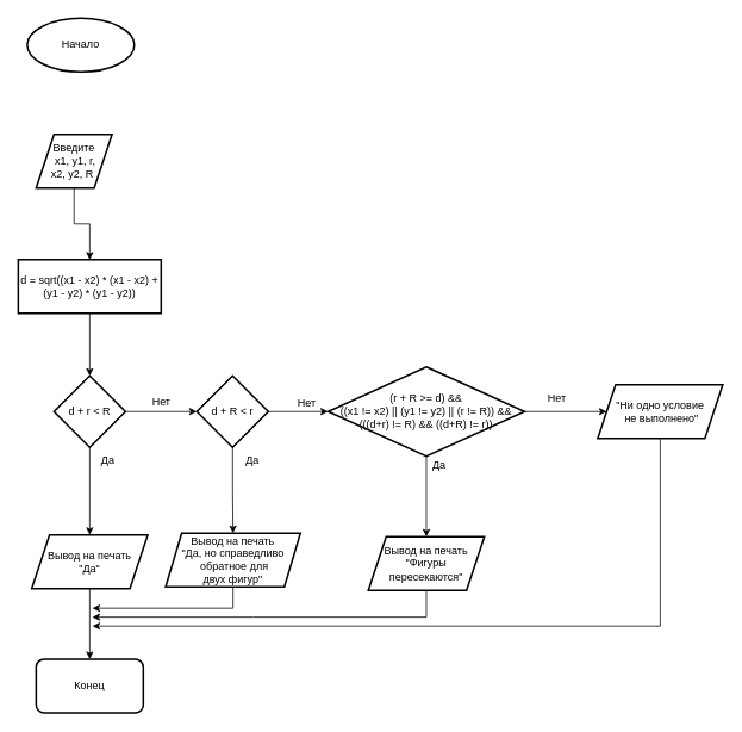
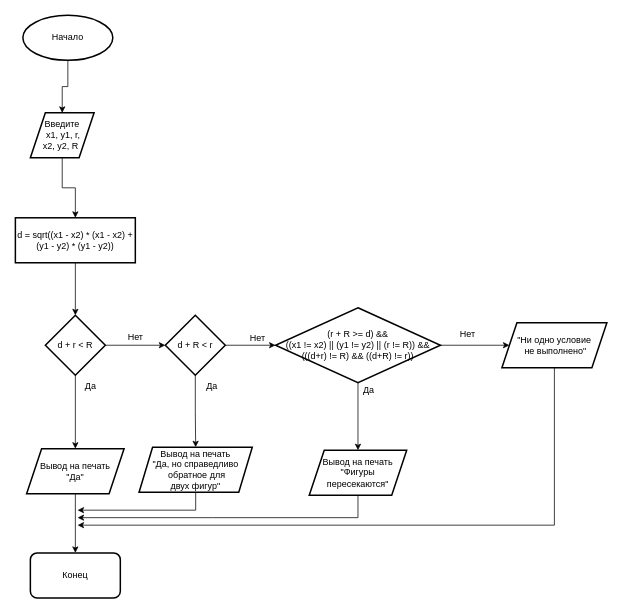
+ <mxCell id="2" value="" style="edgeStyle=orthogonalEdgeStyle;rounded=0;orthogonalLoop=1;jettySize=auto;html=1;" parent="1" source="3" target="5" edge="1"><mxGeometry relative="1" as="geometry" /></mxCell>
